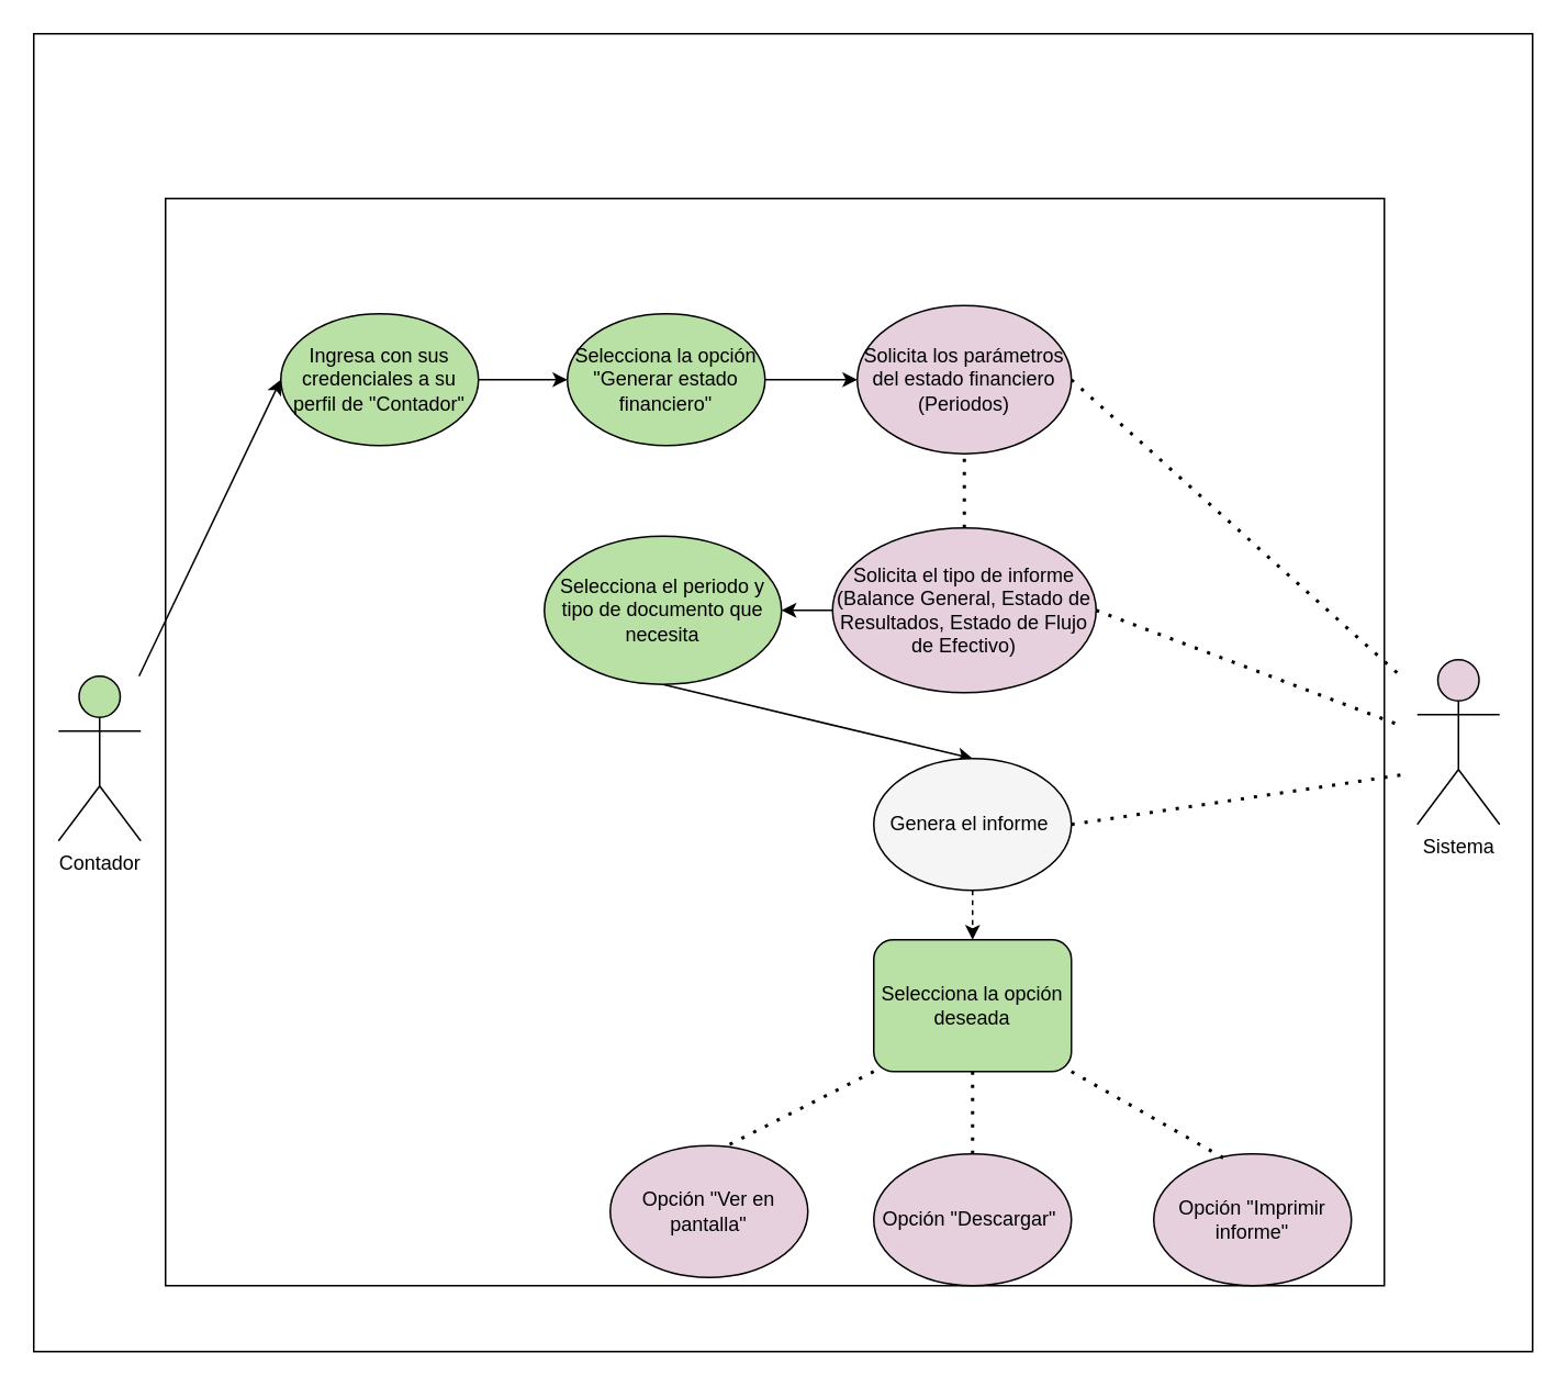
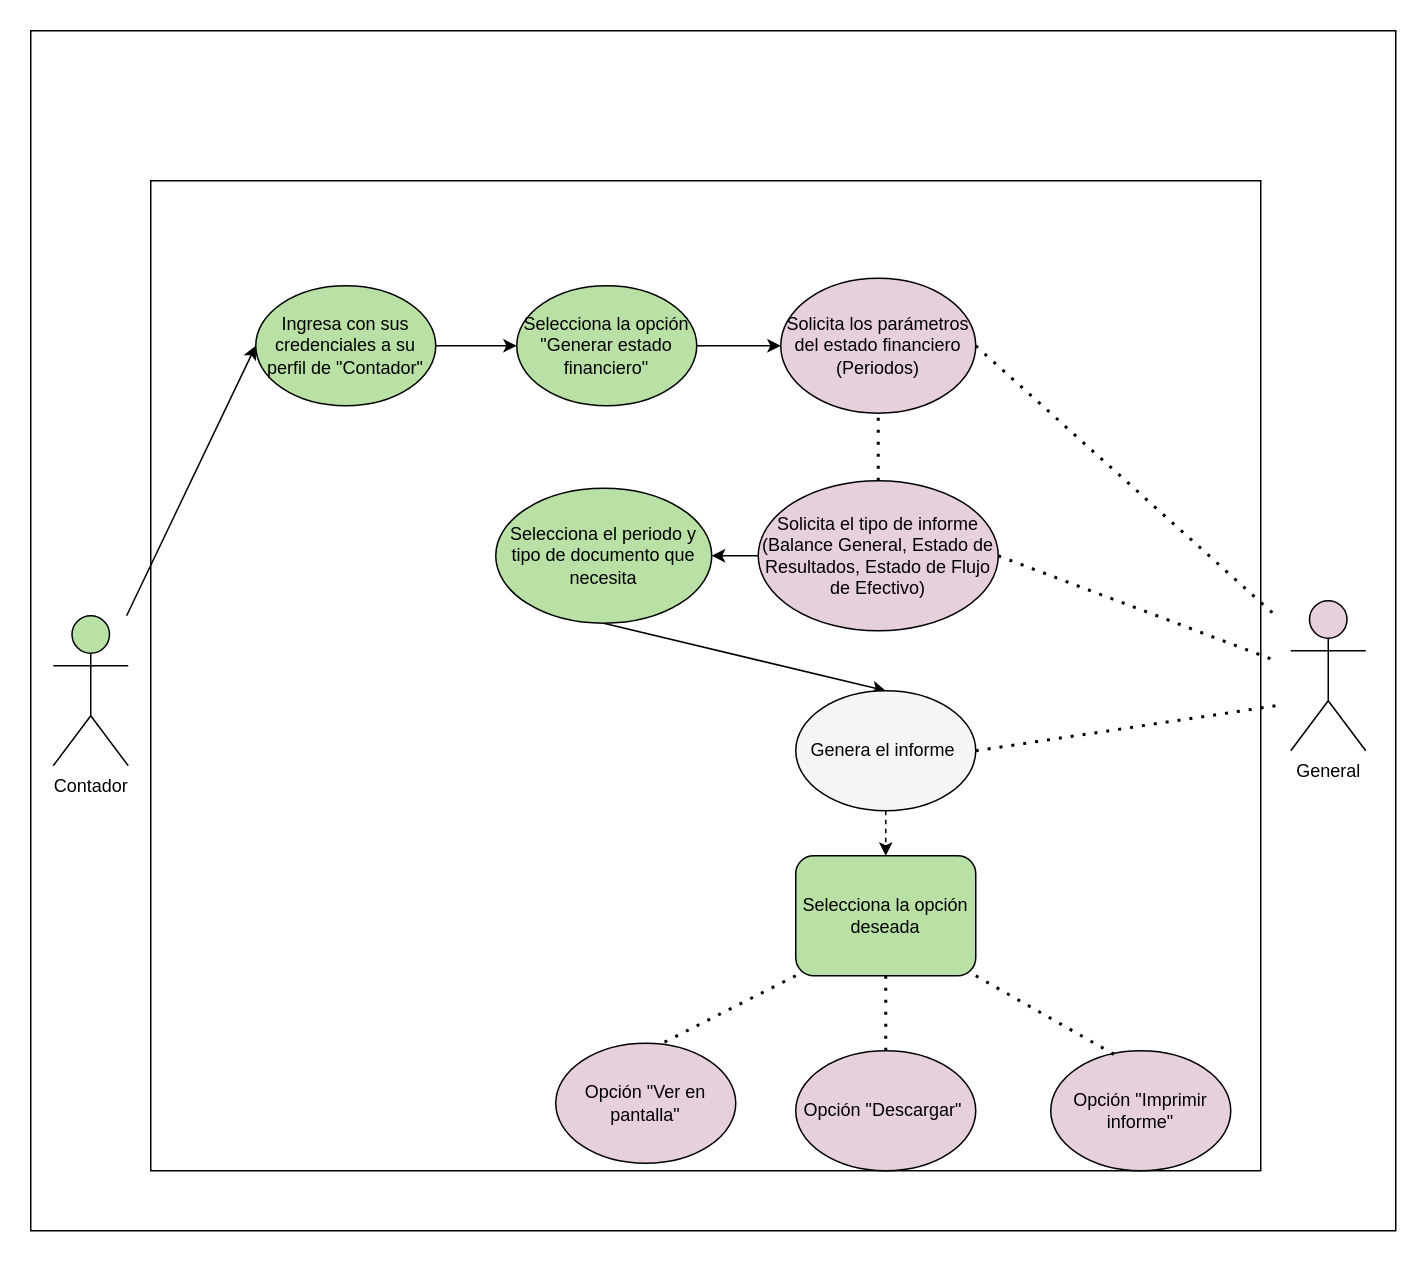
- <mxCell id="9" value="Sistema" style="shape=umlActor;verticalLabelPosition=bottom;verticalAlign=top;html=1;outlineConnect=0;fillColor=#E6D0DE;" vertex="1" parent="1"><mxGeometry x="860" y="400" width="50" height="100" as="geometry" /></mxCell>
+ <mxCell id="9" value="General" style="shape=umlActor;verticalLabelPosition=bottom;verticalAlign=top;html=1;outlineConnect=0;fillColor=#E6D0DE;" vertex="1" parent="1"><mxGeometry x="860" y="400" width="50" height="100" as="geometry" /></mxCell>
